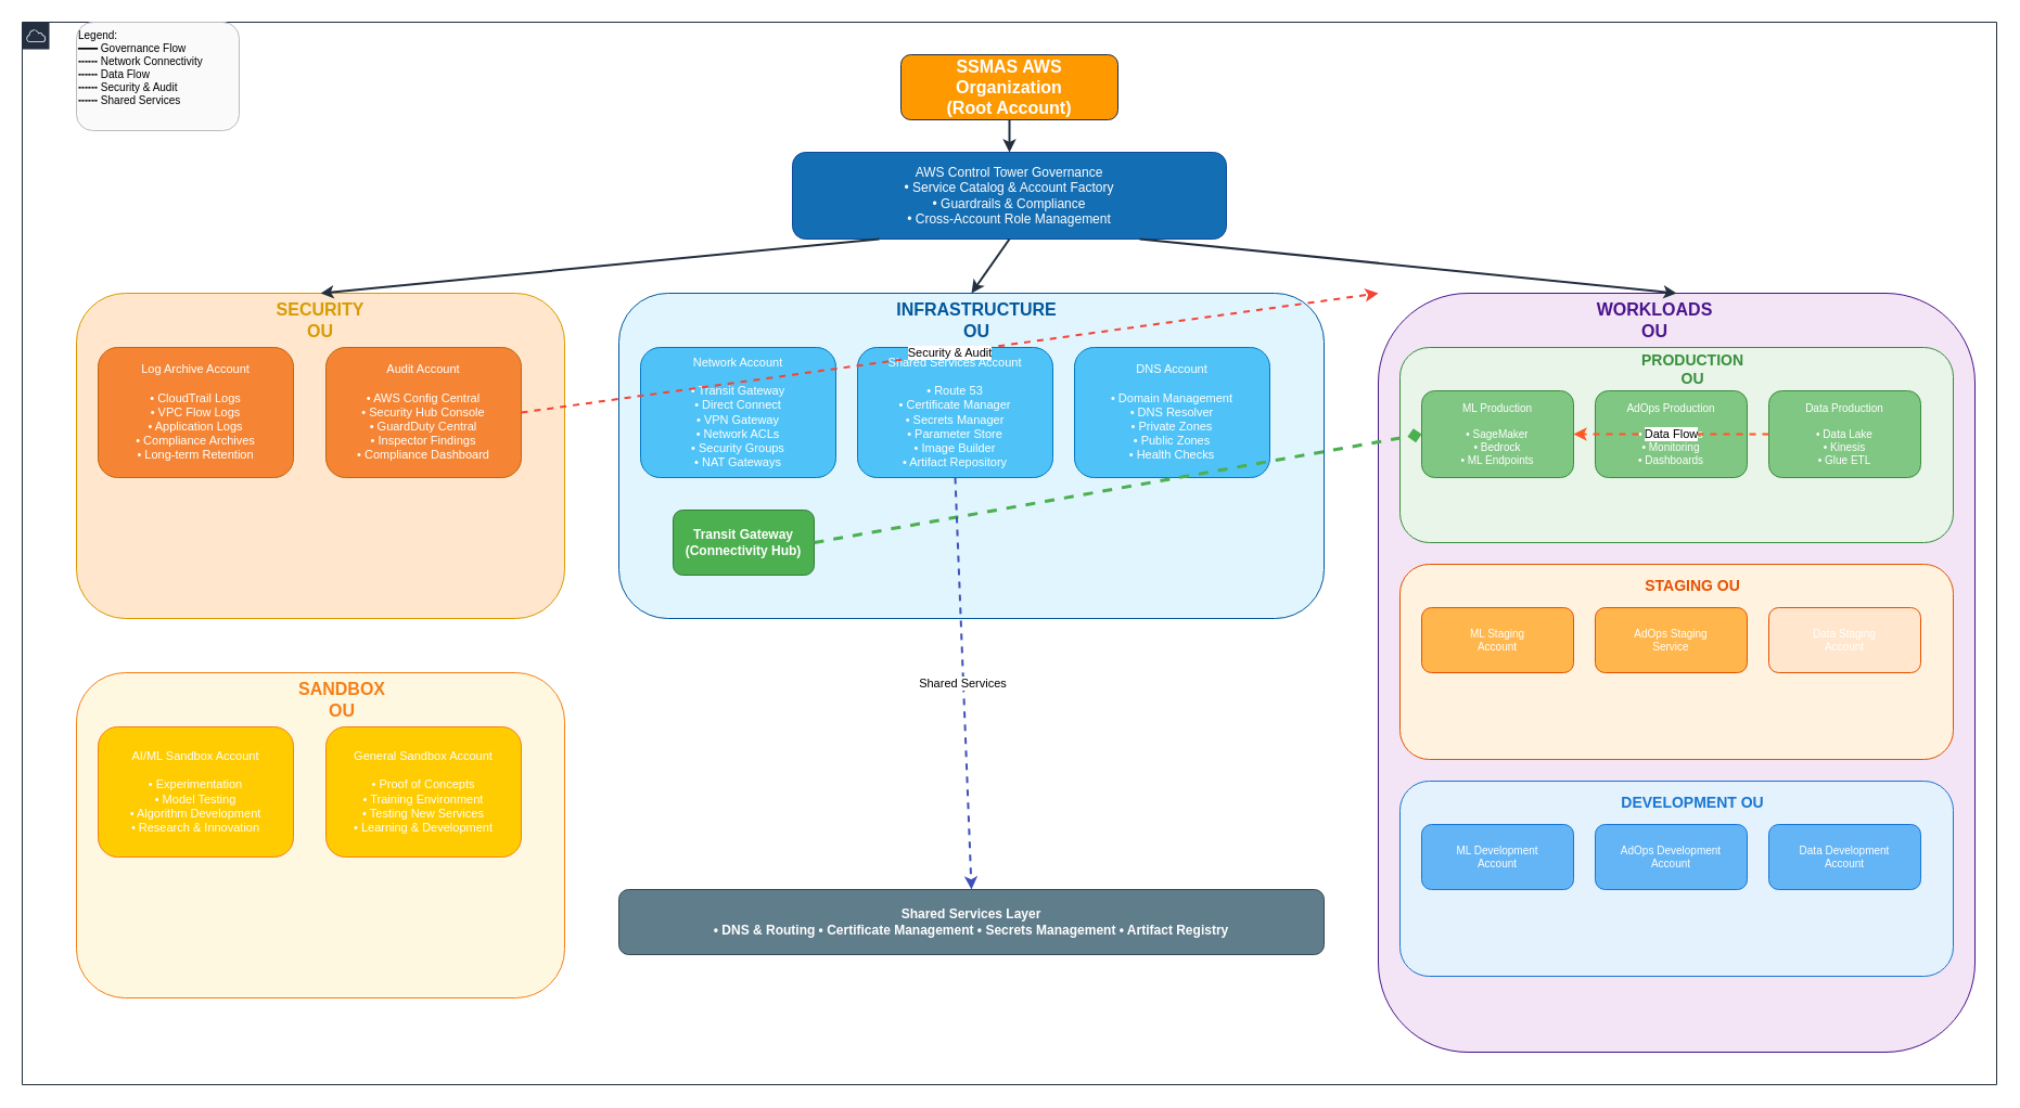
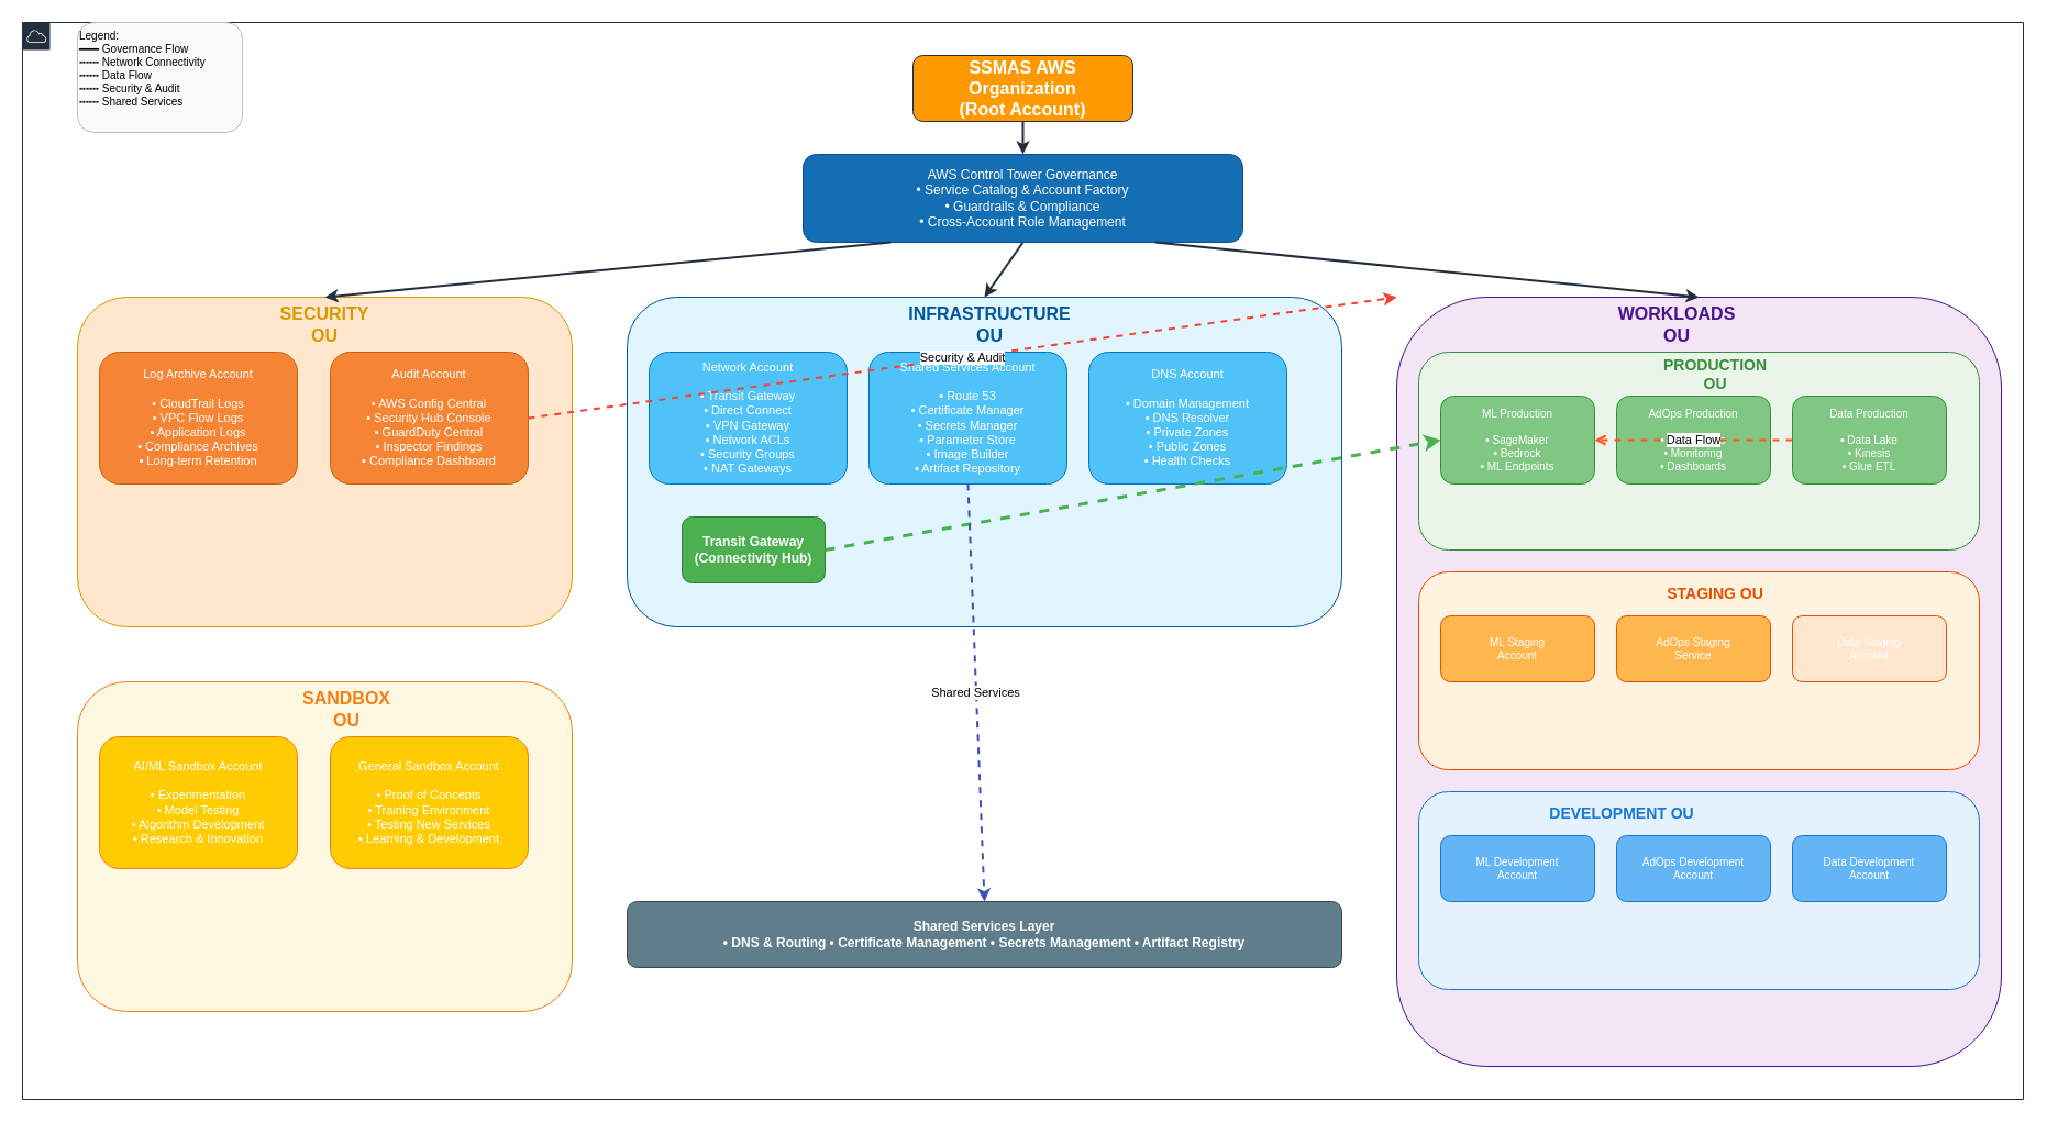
- <mxCell id="42" value="Data Flow" style="endArrow=classic;html=1;rounded=0;exitX=0;exitY=0.5;exitDx=0;exitDy=0;entryX=1;entryY=0.5;entryDx=0;entryDy=0;strokeColor=#FF5722;strokeWidth=2;dashed=1;" edge="1" parent="1" source="20" target="18"><mxGeometry width="50" height="50" relative="1" as="geometry"><mxPoint x="1630" y="400" as="sourcePoint" /><mxPoint x="1450" y="400" as="targetPoint" /></mxGeometry></mxCell>
+ <mxCell id="42" value="Data Flow" style="endArrow=open;html=1;rounded=0;exitX=0;exitY=0.5;exitDx=0;exitDy=0;entryX=1;entryY=0.5;entryDx=0;entryDy=0;strokeColor=#FF5722;strokeWidth=2;dashed=1;" edge="1" parent="1" source="20" target="18"><mxGeometry width="50" height="50" relative="1" as="geometry"><mxPoint x="1630" y="400" as="sourcePoint" /><mxPoint x="1450" y="400" as="targetPoint" /></mxGeometry></mxCell>
- <mxCell id="41" value="" style="endArrow=diamond;html=1;rounded=0;exitX=1;exitY=0.5;exitDx=0;exitDy=0;entryX=0;entryY=0.5;entryDx=0;entryDy=0;strokeColor=#4CAF50;strokeWidth=3;dashed=1;" edge="1" parent="1" source="35" target="18"><mxGeometry width="50" height="50" relative="1" as="geometry"><mxPoint x="750" y="500" as="sourcePoint" /><mxPoint x="1310" y="400" as="targetPoint" /></mxGeometry></mxCell>
+ <mxCell id="41" value="" style="endArrow=classic;html=1;rounded=0;exitX=1;exitY=0.5;exitDx=0;exitDy=0;entryX=0;entryY=0.5;entryDx=0;entryDy=0;strokeColor=#4CAF50;strokeWidth=3;dashed=1;" edge="1" parent="1" source="35" target="18"><mxGeometry width="50" height="50" relative="1" as="geometry"><mxPoint x="750" y="500" as="sourcePoint" /><mxPoint x="1310" y="400" as="targetPoint" /></mxGeometry></mxCell>
- <mxCell id="27" value="DEVELOPMENT OU" style="text;html=1;strokeColor=none;fillColor=none;align=center;verticalAlign=middle;whiteSpace=wrap;rounded=0;fontSize=14;fontStyle=1;fontColor=#1976D2;" vertex="1" parent="1"><mxGeometry x="1490" y="730" width="140" height="20" as="geometry" /></mxCell>
+ <mxCell id="27" value="DEVELOPMENT OU" style="text;html=1;strokeColor=none;fillColor=none;align=center;verticalAlign=middle;whiteSpace=wrap;rounded=0;fontSize=14;fontStyle=1;fontColor=#1976D2;" vertex="1" parent="1"><mxGeometry x="1405" y="730" width="140" height="20" as="geometry" /></mxCell>
